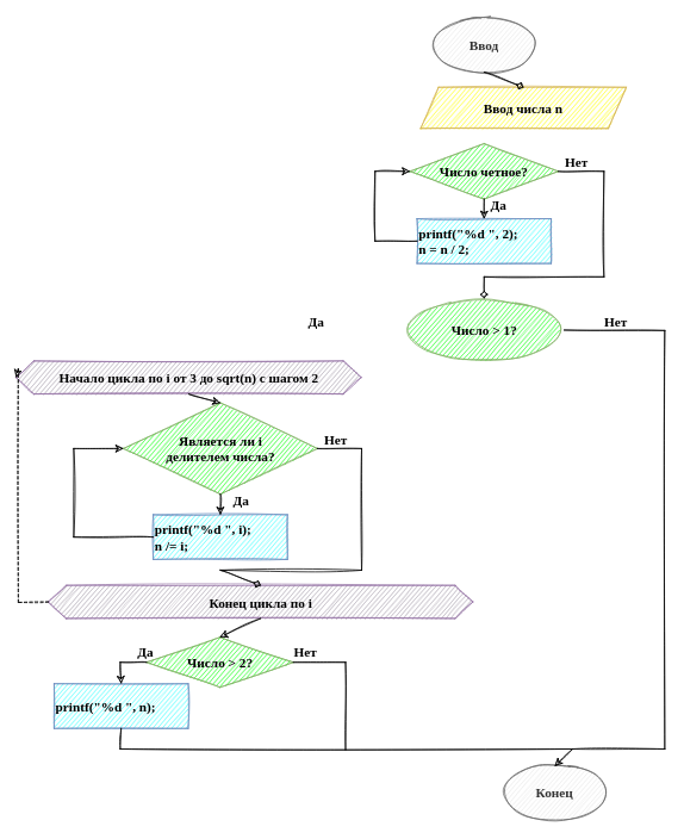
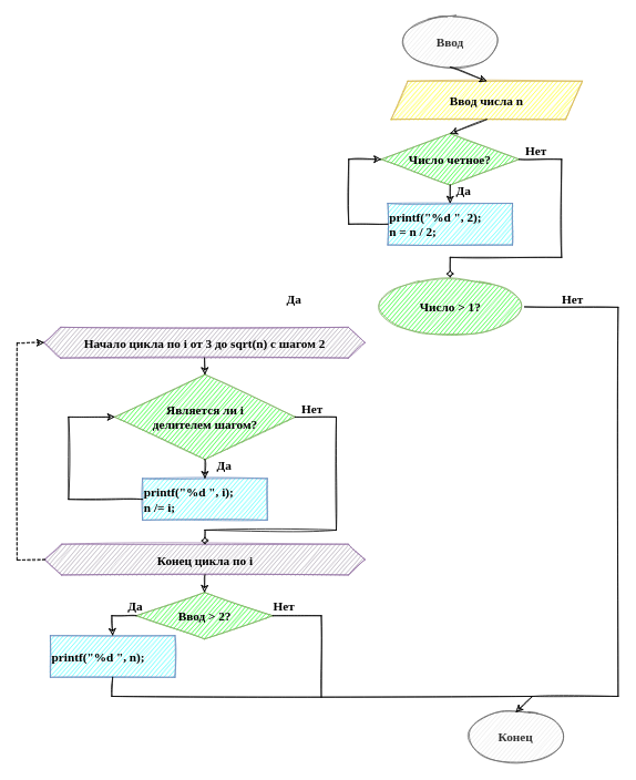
- <mxCell id="9" value="" style="endArrow=diamond;html=1;fontFamily=Comic Sans MS;fontSize=15;exitX=0.5;exitY=1;exitDx=0;exitDy=0;entryX=0.5;entryY=0;entryDx=0;entryDy=0;sketch=1;" parent="1" source="2" target="4" edge="1"><mxGeometry width="50" height="50" relative="1" as="geometry"><mxPoint x="531" y="320" as="sourcePoint" /><mxPoint x="581" y="270" as="targetPoint" /></mxGeometry></mxCell>
+ <mxCell id="9" value="" style="endArrow=classic;html=1;fontFamily=Comic Sans MS;fontSize=15;exitX=0.5;exitY=1;exitDx=0;exitDy=0;entryX=0.5;entryY=0;entryDx=0;entryDy=0;sketch=1;" parent="1" source="2" target="4" edge="1"><mxGeometry width="50" height="50" relative="1" as="geometry"><mxPoint x="531" y="320" as="sourcePoint" /><mxPoint x="581" y="270" as="targetPoint" /></mxGeometry></mxCell>
+ <mxCell id="10" value="" style="endArrow=classic;html=1;fontFamily=Comic Sans MS;fontSize=15;exitX=0.5;exitY=1;exitDx=0;exitDy=0;entryX=0.5;entryY=0;entryDx=0;entryDy=0;sketch=1;" parent="1" source="4" target="5" edge="1"><mxGeometry width="50" height="50" relative="1" as="geometry"><mxPoint x="531" y="320" as="sourcePoint" /><mxPoint x="581" y="270" as="targetPoint" /></mxGeometry></mxCell>
- <mxCell id="12" value="&lt;span style=&quot;font-family: &amp;#34;comic sans ms&amp;#34; ; font-size: 15px ; font-weight: 700&quot;&gt;Начало цикла по i от 3 до&amp;nbsp;&lt;/span&gt;&lt;font face=&quot;Comic Sans MS&quot;&gt;&lt;span style=&quot;font-size: 15px&quot;&gt;&lt;b&gt;sqrt(n) с шагом 2&lt;/b&gt;&lt;/span&gt;&lt;/font&gt;" style="shape=hexagon;perimeter=hexagonPerimeter2;whiteSpace=wrap;html=1;fixedSize=1;sketch=1;fillColor=#A49BA8;strokeColor=#9673a6;" vertex="1" parent="1"><mxGeometry x="17.5" y="403" width="386" height="37" as="geometry" /></mxCell>
+ <mxCell id="12" value="&lt;span style=&quot;font-family: &amp;#34;comic sans ms&amp;#34; ; font-size: 15px ; font-weight: 700&quot;&gt;Начало цикла по i от 3 до&amp;nbsp;&lt;/span&gt;&lt;font face=&quot;Comic Sans MS&quot;&gt;&lt;span style=&quot;font-size: 15px&quot;&gt;&lt;b&gt;sqrt(n) с шагом 2&lt;/b&gt;&lt;/span&gt;&lt;/font&gt;" style="shape=hexagon;perimeter=hexagonPerimeter2;whiteSpace=wrap;html=1;fixedSize=1;sketch=1;fillColor=#A49BA8;strokeColor=#9673a6;" vertex="1" parent="1"><mxGeometry x="52.5" y="393" width="386" height="37" as="geometry" /></mxCell>
- <mxCell id="14" value="Является ли i&lt;br&gt;делителем числа?" style="rhombus;whiteSpace=wrap;html=1;fontFamily=Comic Sans MS;fontStyle=1;fontSize=15;fillColor=#00FF00;strokeColor=#82b366;sketch=1;" vertex="1" parent="1"><mxGeometry x="137.5" y="450" width="217" height="102" as="geometry" /></mxCell>
+ <mxCell id="14" value="Является ли i&lt;br&gt;делителем шагом?" style="rhombus;whiteSpace=wrap;html=1;fontFamily=Comic Sans MS;fontStyle=1;fontSize=15;fillColor=#00FF00;strokeColor=#82b366;sketch=1;" vertex="1" parent="1"><mxGeometry x="137.5" y="450" width="217" height="102" as="geometry" /></mxCell>
- <mxCell id="13" value="&lt;span style=&quot;font-family: &amp;#34;comic sans ms&amp;#34; ; font-size: 15px ; font-weight: 700&quot;&gt;Конец цикла по i&lt;/span&gt;" style="shape=hexagon;perimeter=hexagonPerimeter2;whiteSpace=wrap;html=1;fixedSize=1;sketch=1;fillColor=#A49BA8;strokeColor=#9673a6;" vertex="1" parent="1"><mxGeometry x="53.5" y="654" width="475" height="37" as="geometry" /></mxCell>
+ <mxCell id="13" value="&lt;span style=&quot;font-family: &amp;#34;comic sans ms&amp;#34; ; font-size: 15px ; font-weight: 700&quot;&gt;Конец цикла по i&lt;/span&gt;" style="shape=hexagon;perimeter=hexagonPerimeter2;whiteSpace=wrap;html=1;fixedSize=1;sketch=1;fillColor=#A49BA8;strokeColor=#9673a6;" vertex="1" parent="1"><mxGeometry x="53.5" y="654" width="385" height="37" as="geometry" /></mxCell>
- <mxCell id="16" value="Число &amp;gt; 2?" style="rhombus;whiteSpace=wrap;html=1;fontFamily=Comic Sans MS;fontStyle=1;fontSize=15;fillColor=#00FF00;strokeColor=#82b366;sketch=1;" vertex="1" parent="1"><mxGeometry x="163.5" y="712" width="164" height="56" as="geometry" /></mxCell>
+ <mxCell id="16" value="Ввод &amp;gt; 2?" style="rhombus;whiteSpace=wrap;html=1;fontFamily=Comic Sans MS;fontStyle=1;fontSize=15;fillColor=#00FF00;strokeColor=#82b366;sketch=1;" vertex="1" parent="1"><mxGeometry x="163.5" y="712" width="164" height="56" as="geometry" /></mxCell>
